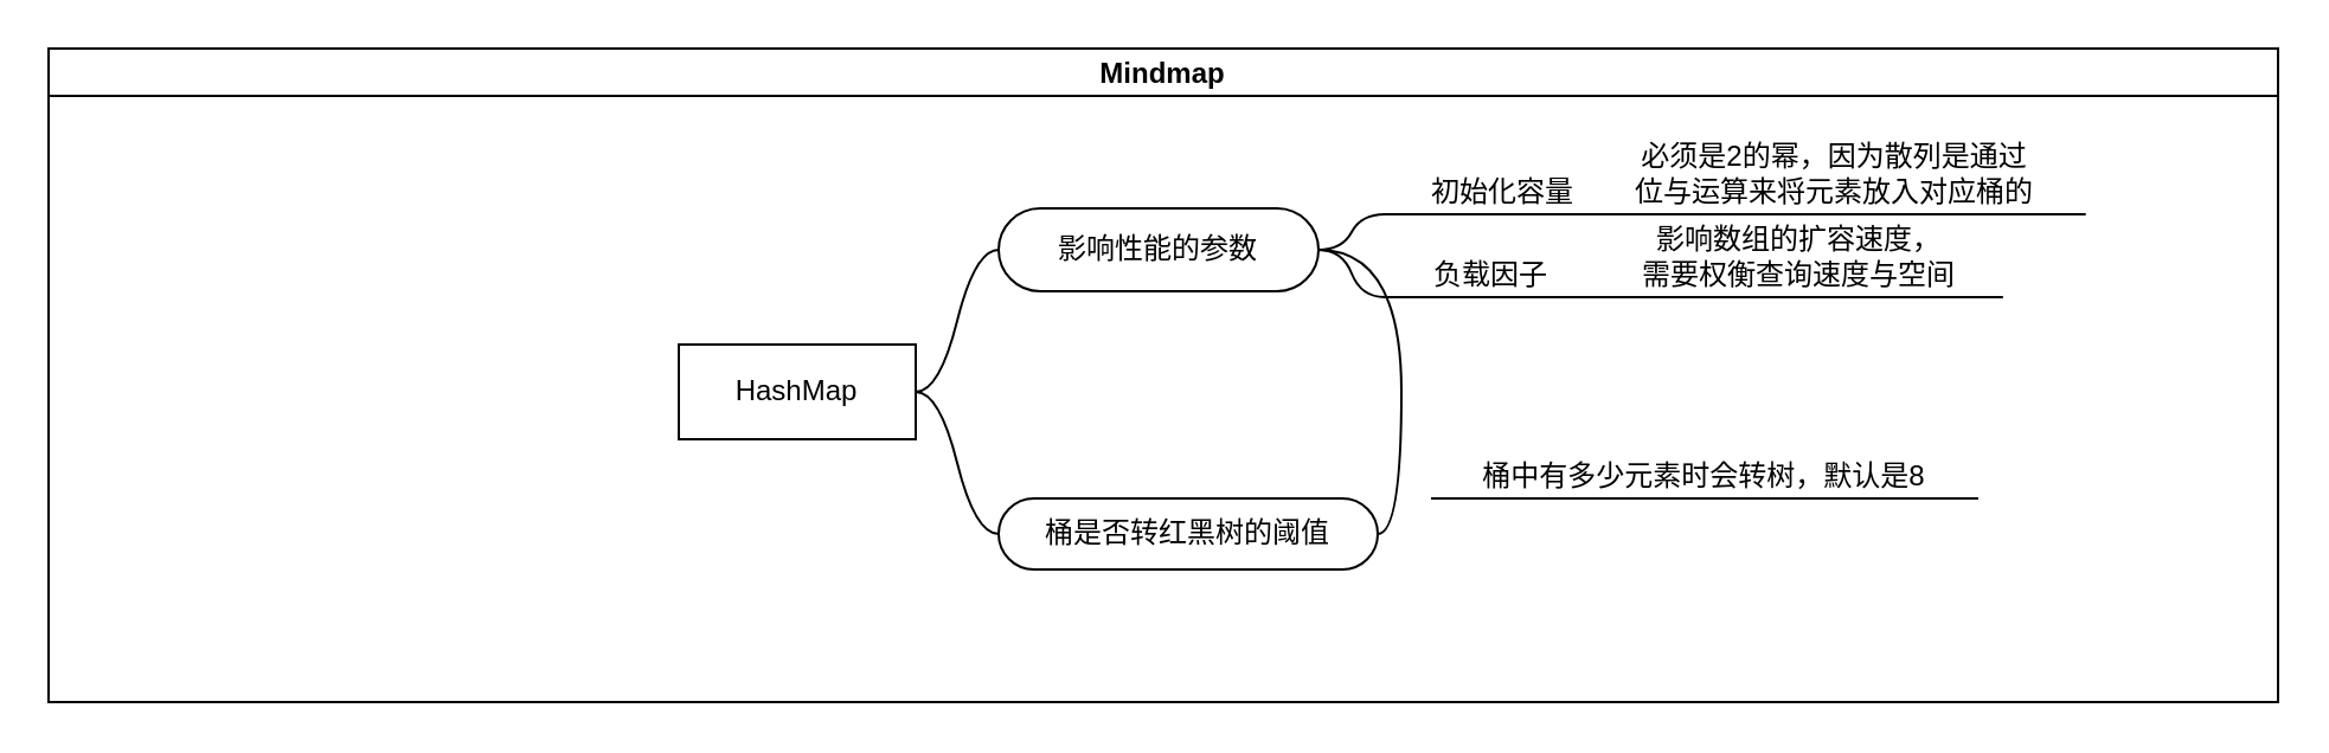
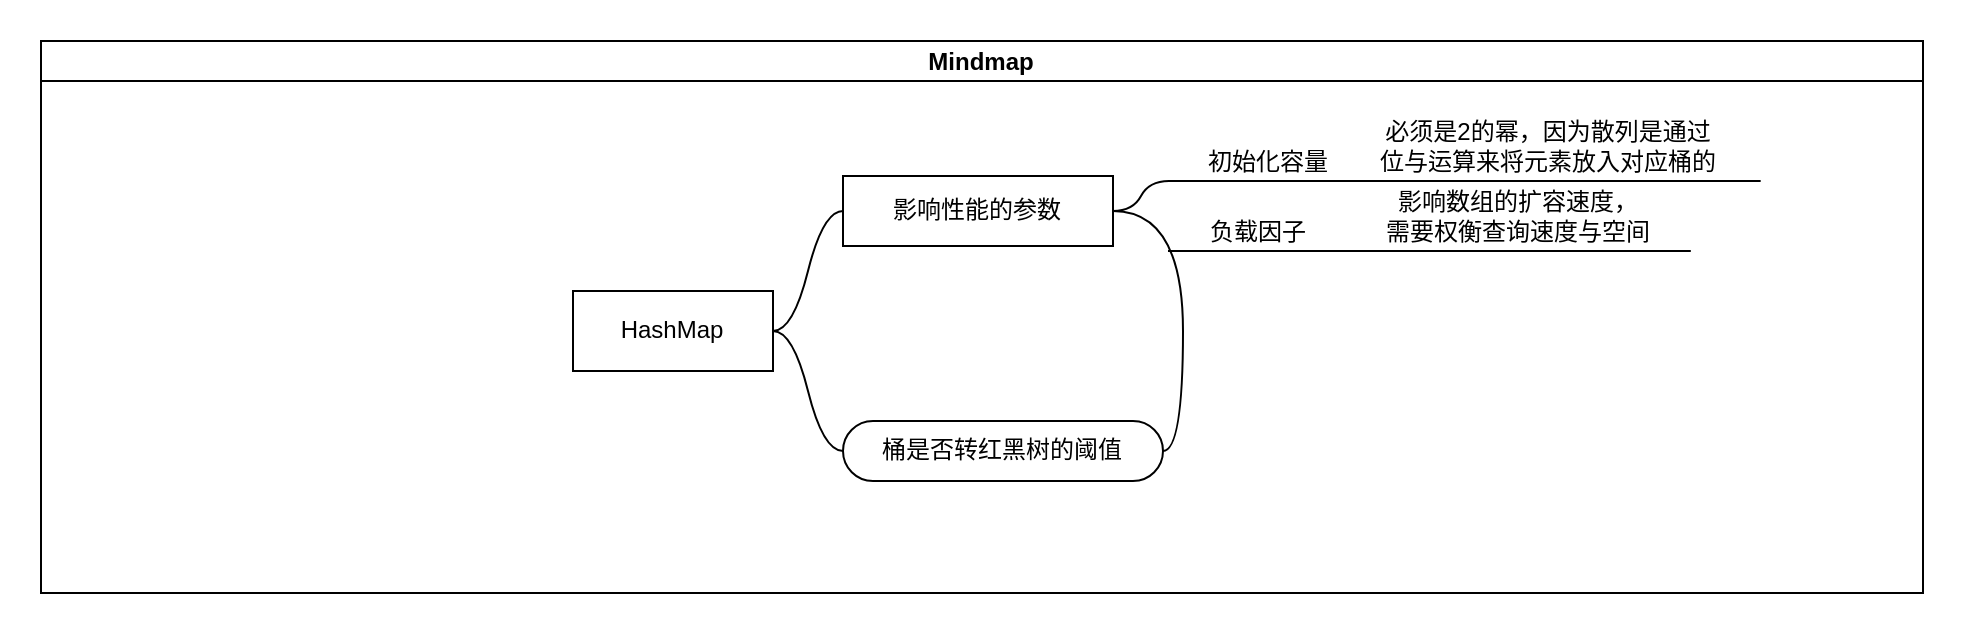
- <mxCell id="5" value="影响性能的参数" style="whiteSpace=wrap;html=1;rounded=1;arcSize=50;align=center;verticalAlign=middle;strokeWidth=1;autosize=1;spacing=4;treeFolding=1;treeMoving=1;newEdgeStyle={&quot;edgeStyle&quot;:&quot;entityRelationEdgeStyle&quot;,&quot;startArrow&quot;:&quot;none&quot;,&quot;endArrow&quot;:&quot;none&quot;,&quot;segment&quot;:10,&quot;curved&quot;:1,&quot;sourcePerimeterSpacing&quot;:0,&quot;targetPerimeterSpacing&quot;:0};" vertex="1" parent="2"><mxGeometry x="401" y="67.5" width="135" height="35" as="geometry" /></mxCell>
+ <mxCell id="5" value="影响性能的参数" style="whiteSpace=wrap;html=1;arcSize=50;align=center;verticalAlign=middle;strokeWidth=1;autosize=1;spacing=4;treeFolding=1;treeMoving=1;newEdgeStyle={&quot;edgeStyle&quot;:&quot;entityRelationEdgeStyle&quot;,&quot;startArrow&quot;:&quot;none&quot;,&quot;endArrow&quot;:&quot;none&quot;,&quot;segment&quot;:10,&quot;curved&quot;:1,&quot;sourcePerimeterSpacing&quot;:0,&quot;targetPerimeterSpacing&quot;:0};rounded=0;" vertex="1" parent="2"><mxGeometry x="401" y="67.5" width="135" height="35" as="geometry" /></mxCell>
- <mxCell id="9" value="" style="edgeStyle=entityRelationEdgeStyle;startArrow=none;endArrow=none;segment=10;curved=1;sourcePerimeterSpacing=0;targetPerimeterSpacing=0;rounded=0;exitX=1;exitY=0.5;exitDx=0;exitDy=0;" edge="1" target="8" parent="2" source="5"><mxGeometry relative="1" as="geometry"><mxPoint x="534" y="135" as="sourcePoint" /></mxGeometry></mxCell>
- <mxCell id="16" value="桶中有多少元素时会转树，默认是8" style="whiteSpace=wrap;html=1;shape=partialRectangle;top=0;left=0;bottom=1;right=0;points=[[0,1],[1,1]];fillColor=none;align=center;verticalAlign=bottom;routingCenterY=0.5;snapToPoint=1;recursiveResize=0;autosize=1;treeFolding=1;treeMoving=1;newEdgeStyle={&quot;edgeStyle&quot;:&quot;entityRelationEdgeStyle&quot;,&quot;startArrow&quot;:&quot;none&quot;,&quot;endArrow&quot;:&quot;none&quot;,&quot;segment&quot;:10,&quot;curved&quot;:1,&quot;sourcePerimeterSpacing&quot;:0,&quot;targetPerimeterSpacing&quot;:0};" vertex="1" parent="2"><mxGeometry x="584" y="160" width="230" height="30" as="geometry" /></mxCell>
